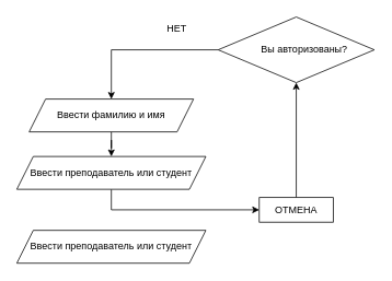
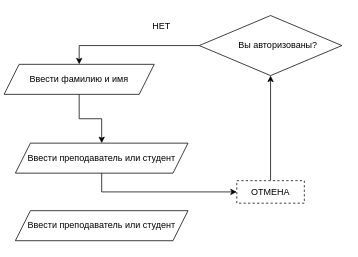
- <mxCell id="6" value="Ввести фамилию и имя" style="shape=parallelogram;perimeter=parallelogramPerimeter;whiteSpace=wrap;html=1;fixedSize=1;" vertex="1" parent="1"><mxGeometry x="35" y="120" width="200" height="40" as="geometry" /></mxCell>
+ <mxCell id="6" value="Ввести фамилию и имя" style="shape=parallelogram;perimeter=parallelogramPerimeter;whiteSpace=wrap;html=1;fixedSize=1;" vertex="1" parent="1"><mxGeometry x="5" y="85" width="200" height="40" as="geometry" /></mxCell>
- <mxCell id="11" value="ОТМЕНА" style="rounded=0;whiteSpace=wrap;html=1;" vertex="1" parent="1"><mxGeometry x="315" y="240" width="90" height="30" as="geometry" /></mxCell>
+ <mxCell id="11" value="ОТМЕНА" style="rounded=0;whiteSpace=wrap;html=1;dashed=1;" vertex="1" parent="1"><mxGeometry x="315" y="240" width="90" height="30" as="geometry" /></mxCell>
